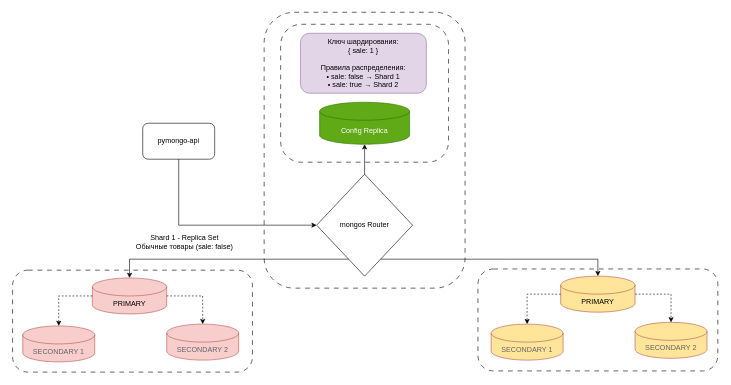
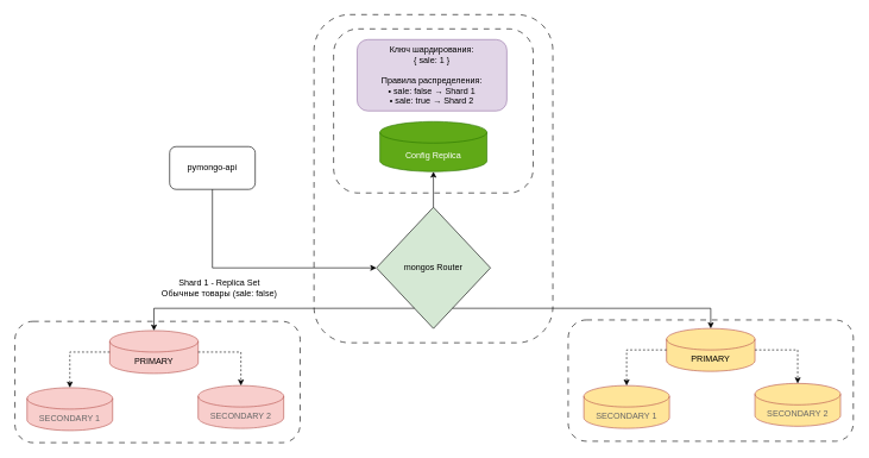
- <mxCell id="5" value="mongos Router" style="rhombus;whiteSpace=wrap;html=1;" parent="1" vertex="1"><mxGeometry x="527" y="290" width="160" height="170" as="geometry" /></mxCell>
+ <mxCell id="5" value="mongos Router" style="rhombus;whiteSpace=wrap;html=1;fillColor=#d5e8d4;" parent="1" vertex="1"><mxGeometry x="527" y="290" width="160" height="170" as="geometry" /></mxCell>
